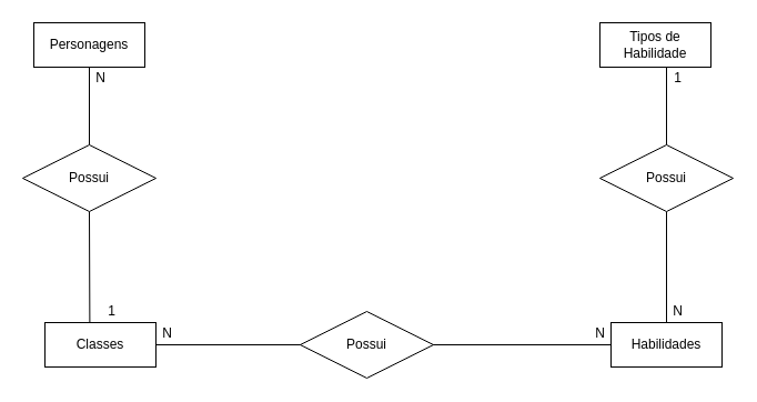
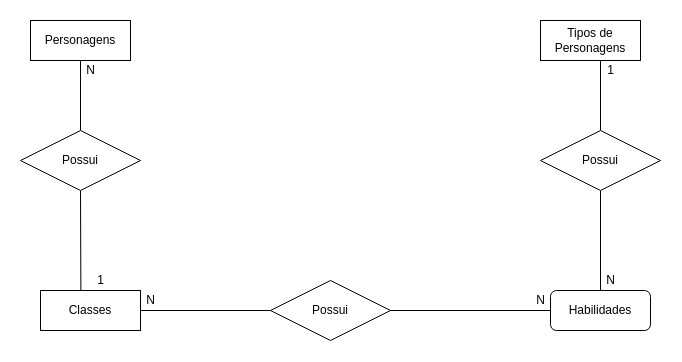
- <mxCell id="21" value="Tipos de Habilidade" style="whiteSpace=wrap;html=1;align=center;" vertex="1" parent="1"><mxGeometry x="540" y="20" width="100" height="40" as="geometry" /></mxCell>
+ <mxCell id="21" value="Tipos de Personagens" style="whiteSpace=wrap;html=1;align=center;" vertex="1" parent="1"><mxGeometry x="540" y="20" width="100" height="40" as="geometry" /></mxCell>
- <mxCell id="19" value="Habilidades" style="whiteSpace=wrap;html=1;align=center;" vertex="1" parent="1"><mxGeometry x="550" y="290" width="100" height="40" as="geometry" /></mxCell>
+ <mxCell id="19" value="Habilidades" style="whiteSpace=wrap;html=1;align=center;rounded=1;" vertex="1" parent="1"><mxGeometry x="550" y="290" width="100" height="40" as="geometry" /></mxCell>
